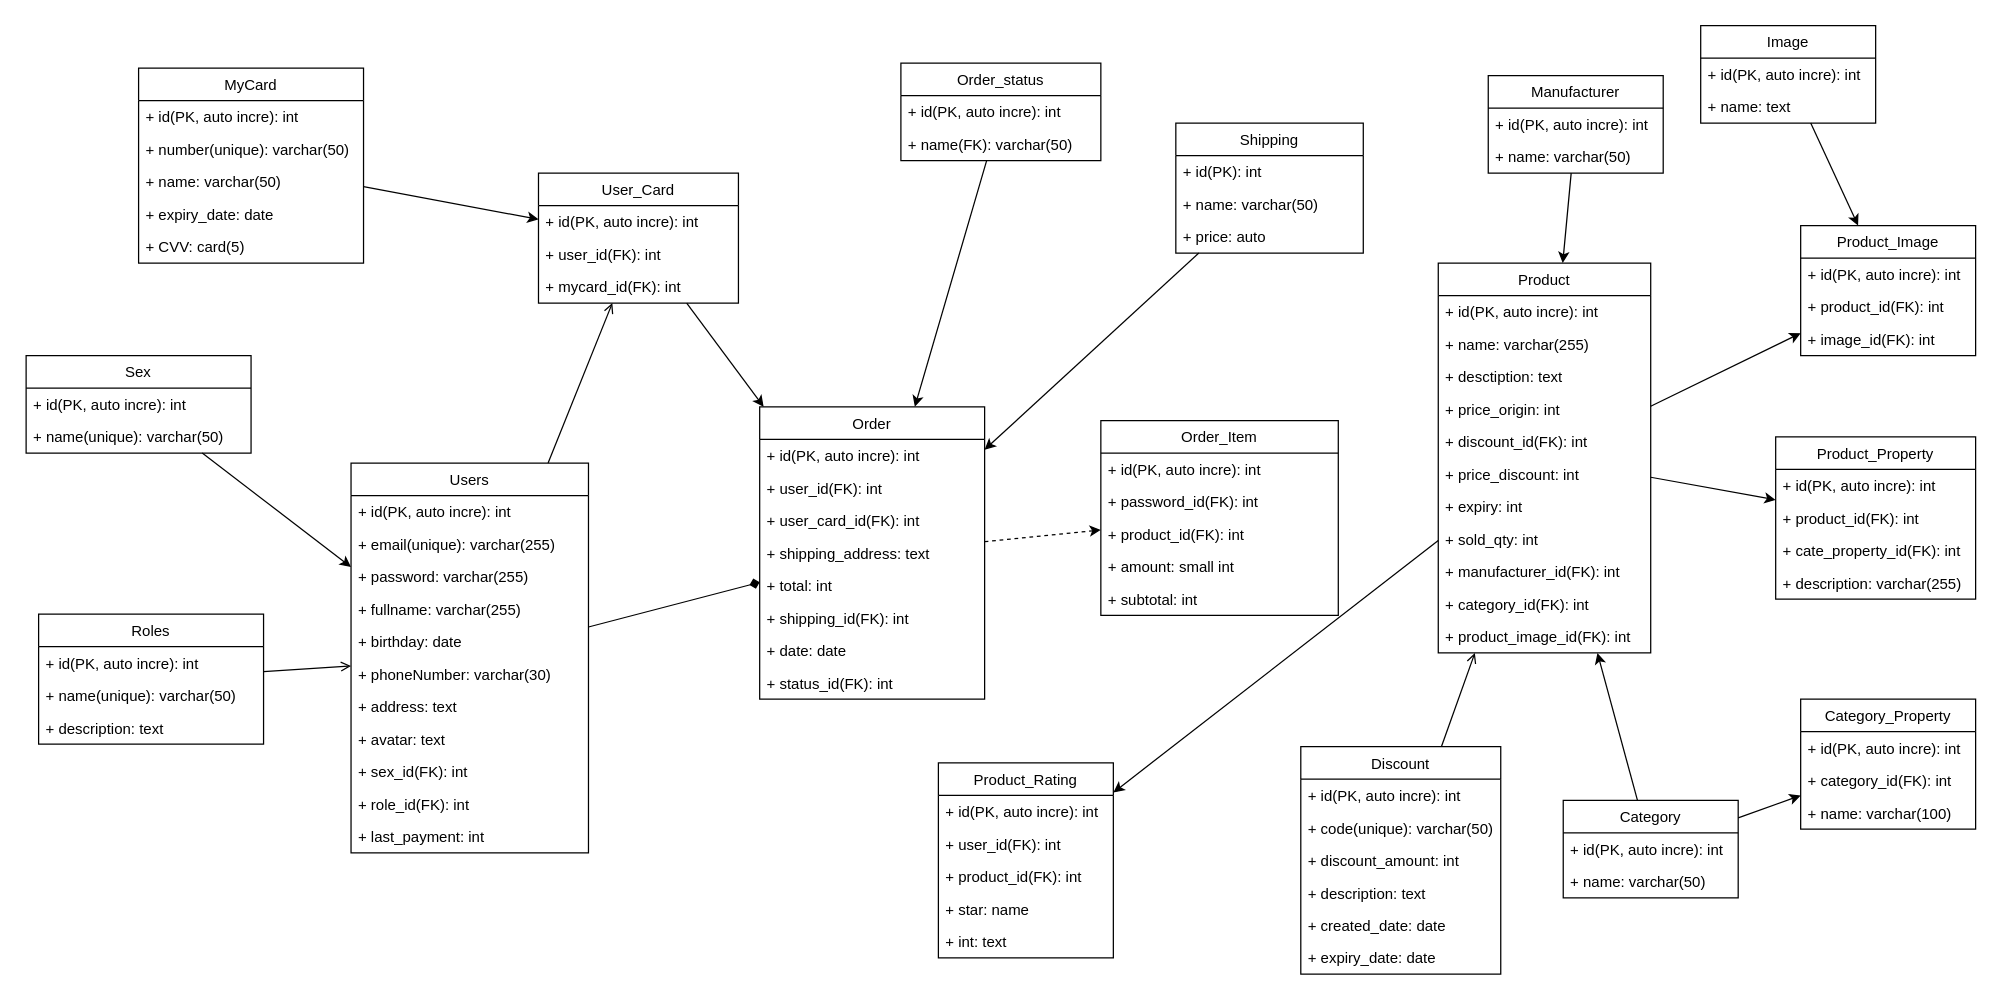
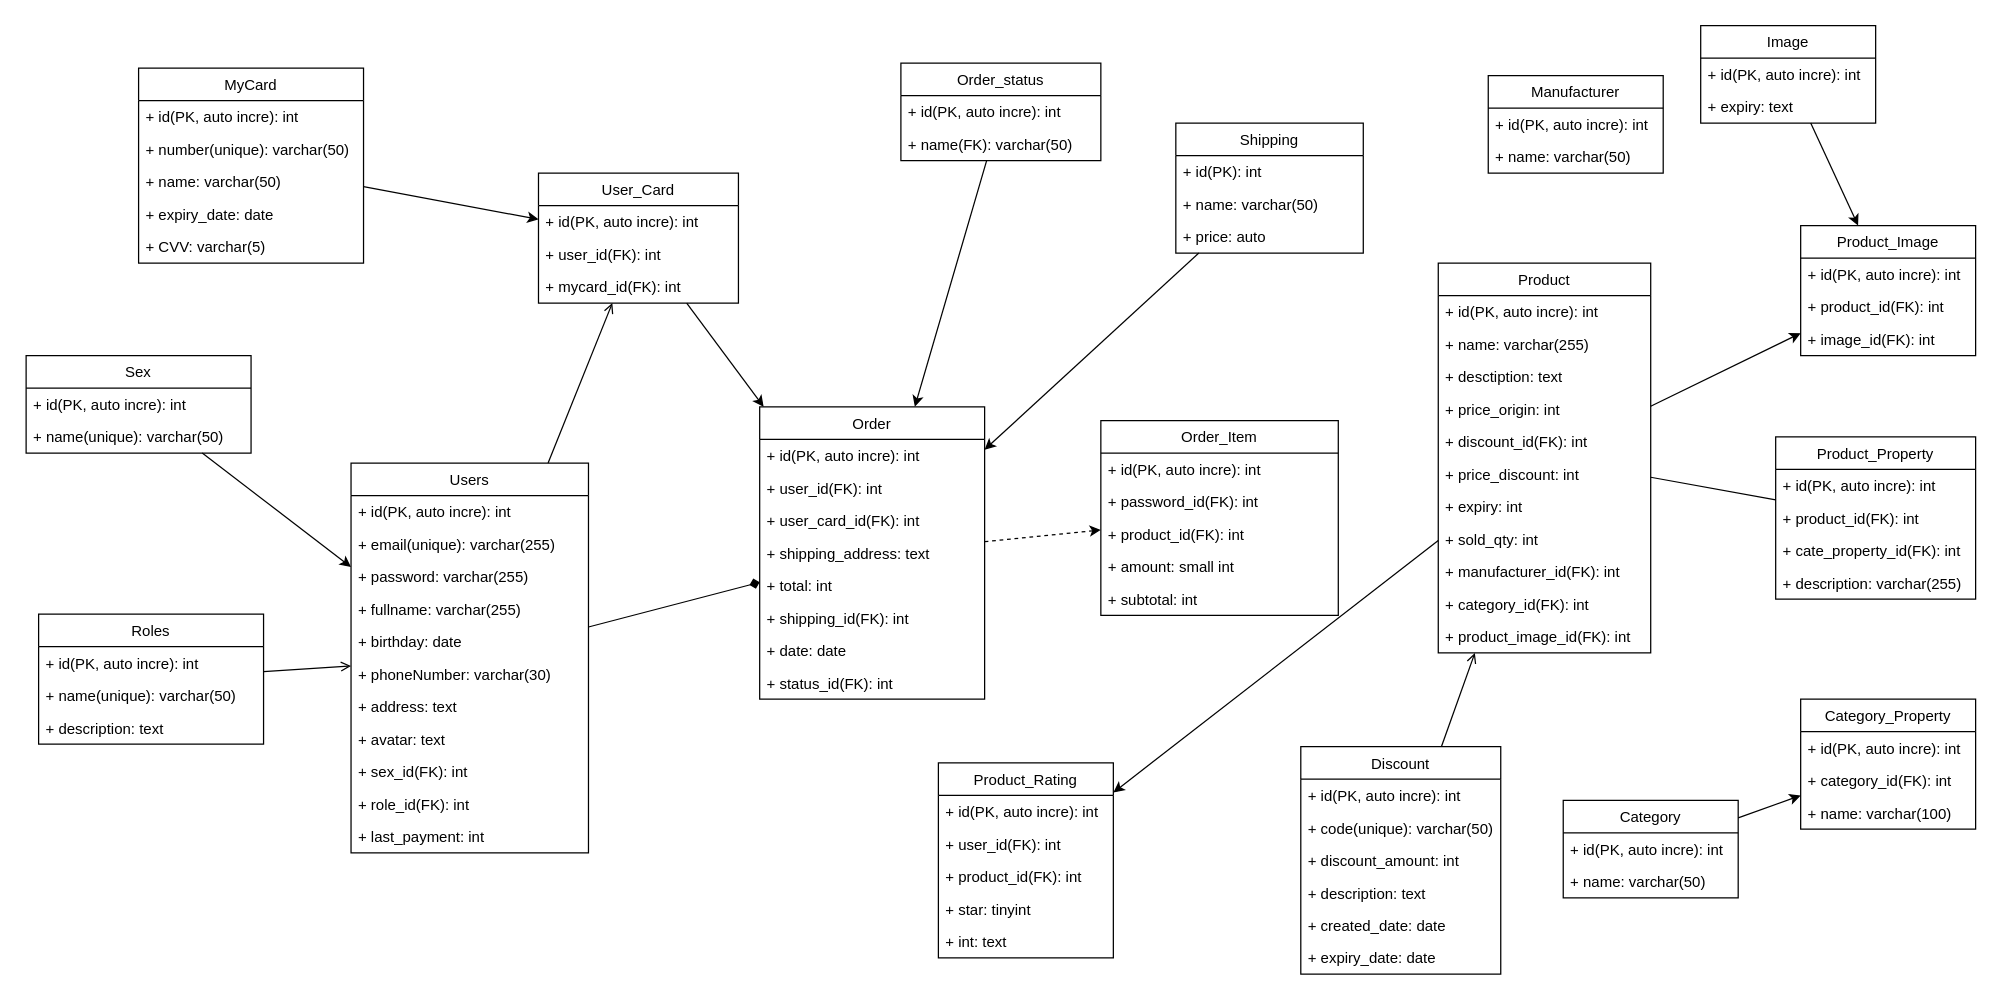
- <mxCell id="41" value="+ name: text" style="text;strokeColor=none;fillColor=none;align=left;verticalAlign=top;spacingLeft=4;spacingRight=4;overflow=hidden;rotatable=0;points=[[0,0.5],[1,0.5]];portConstraint=eastwest;" parent="39" vertex="1"><mxGeometry y="52" width="140" height="26" as="geometry" /></mxCell>
+ <mxCell id="41" value="+ expiry: text" style="text;strokeColor=none;fillColor=none;align=left;verticalAlign=top;spacingLeft=4;spacingRight=4;overflow=hidden;rotatable=0;points=[[0,0.5],[1,0.5]];portConstraint=eastwest;" parent="39" vertex="1"><mxGeometry y="52" width="140" height="26" as="geometry" /></mxCell>
- <mxCell id="38" value="" style="endArrow=classic;html=1;rounded=0;" parent="1" source="35" target="23" edge="1"><mxGeometry width="50" height="50" relative="1" as="geometry"><mxPoint x="161.62" y="158.616" as="sourcePoint" /><mxPoint x="210" y="174.942" as="targetPoint" /></mxGeometry></mxCell>
- <mxCell id="102" value="+ CVV: card(5)" style="text;strokeColor=none;fillColor=none;align=left;verticalAlign=top;spacingLeft=4;spacingRight=4;overflow=hidden;rotatable=0;points=[[0,0.5],[1,0.5]];portConstraint=eastwest;" parent="97" vertex="1"><mxGeometry y="130" width="180" height="26" as="geometry" /></mxCell>
+ <mxCell id="102" value="+ CVV: varchar(5)" style="text;strokeColor=none;fillColor=none;align=left;verticalAlign=top;spacingLeft=4;spacingRight=4;overflow=hidden;rotatable=0;points=[[0,0.5],[1,0.5]];portConstraint=eastwest;" parent="97" vertex="1"><mxGeometry y="130" width="180" height="26" as="geometry" /></mxCell>
- <mxCell id="62" value="" style="endArrow=classic;html=1;rounded=0;" parent="1" source="23" target="57" edge="1"><mxGeometry width="50" height="50" relative="1" as="geometry"><mxPoint x="518.489" y="620" as="sourcePoint" /><mxPoint x="420" y="514.795" as="targetPoint" /></mxGeometry></mxCell>
+ <mxCell id="62" value="" style="endArrow=none;html=1;rounded=0;" parent="1" source="23" target="57" edge="1"><mxGeometry width="50" height="50" relative="1" as="geometry"><mxPoint x="518.489" y="620" as="sourcePoint" /><mxPoint x="420" y="514.795" as="targetPoint" /></mxGeometry></mxCell>
- <mxCell id="51" value="" style="endArrow=classic;html=1;rounded=0;" parent="1" source="48" target="23" edge="1"><mxGeometry width="50" height="50" relative="1" as="geometry"><mxPoint x="179.32" y="441.658" as="sourcePoint" /><mxPoint x="240.34" y="478.72" as="targetPoint" /></mxGeometry></mxCell>
- <mxCell id="94" value="+ star: name" style="text;strokeColor=none;fillColor=none;align=left;verticalAlign=top;spacingLeft=4;spacingRight=4;overflow=hidden;rotatable=0;points=[[0,0.5],[1,0.5]];portConstraint=eastwest;" parent="90" vertex="1"><mxGeometry y="104" width="140" height="26" as="geometry" /></mxCell>
+ <mxCell id="94" value="+ star: tinyint" style="text;strokeColor=none;fillColor=none;align=left;verticalAlign=top;spacingLeft=4;spacingRight=4;overflow=hidden;rotatable=0;points=[[0,0.5],[1,0.5]];portConstraint=eastwest;" parent="90" vertex="1"><mxGeometry y="104" width="140" height="26" as="geometry" /></mxCell>
